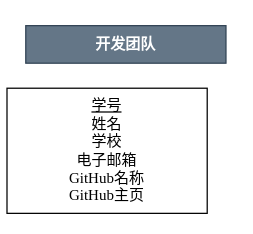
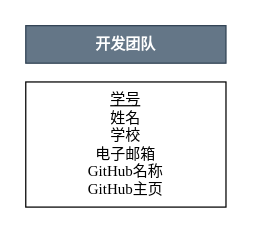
- <mxCell id="3" value="&lt;div style=&quot;border-color: var(--border-color);&quot;&gt;&lt;font face=&quot;新宋体&quot;&gt;&lt;u&gt;学号&lt;/u&gt;&lt;/font&gt;&lt;/div&gt;&lt;div style=&quot;border-color: var(--border-color);&quot;&gt;&lt;font face=&quot;新宋体&quot;&gt;姓名&lt;/font&gt;&lt;/div&gt;&lt;div style=&quot;border-color: var(--border-color);&quot;&gt;&lt;font face=&quot;新宋体&quot;&gt;学校&lt;/font&gt;&lt;/div&gt;&lt;div style=&quot;border-color: var(--border-color);&quot;&gt;&lt;font face=&quot;新宋体&quot;&gt;电子邮箱&lt;/font&gt;&lt;/div&gt;&lt;div style=&quot;border-color: var(--border-color);&quot;&gt;&lt;font face=&quot;新宋体&quot;&gt;GitHub名称&lt;/font&gt;&lt;/div&gt;&lt;div style=&quot;border-color: var(--border-color);&quot;&gt;&lt;font face=&quot;新宋体&quot;&gt;GitHub主页&lt;/font&gt;&lt;/div&gt;" style="whiteSpace=wrap;html=1;align=center;" parent="1" vertex="1"><mxGeometry x="5" y="70" width="160" height="100" as="geometry" /></mxCell>
+ <mxCell id="3" value="&lt;div style=&quot;border-color: var(--border-color);&quot;&gt;&lt;font face=&quot;新宋体&quot;&gt;&lt;u&gt;学号&lt;/u&gt;&lt;/font&gt;&lt;/div&gt;&lt;div style=&quot;border-color: var(--border-color);&quot;&gt;&lt;font face=&quot;新宋体&quot;&gt;姓名&lt;/font&gt;&lt;/div&gt;&lt;div style=&quot;border-color: var(--border-color);&quot;&gt;&lt;font face=&quot;新宋体&quot;&gt;学校&lt;/font&gt;&lt;/div&gt;&lt;div style=&quot;border-color: var(--border-color);&quot;&gt;&lt;font face=&quot;新宋体&quot;&gt;电子邮箱&lt;/font&gt;&lt;/div&gt;&lt;div style=&quot;border-color: var(--border-color);&quot;&gt;&lt;font face=&quot;新宋体&quot;&gt;GitHub名称&lt;/font&gt;&lt;/div&gt;&lt;div style=&quot;border-color: var(--border-color);&quot;&gt;&lt;font face=&quot;新宋体&quot;&gt;GitHub主页&lt;/font&gt;&lt;/div&gt;" style="whiteSpace=wrap;html=1;align=center;" parent="1" vertex="1"><mxGeometry x="20" y="65" width="160" height="100" as="geometry" /></mxCell>
